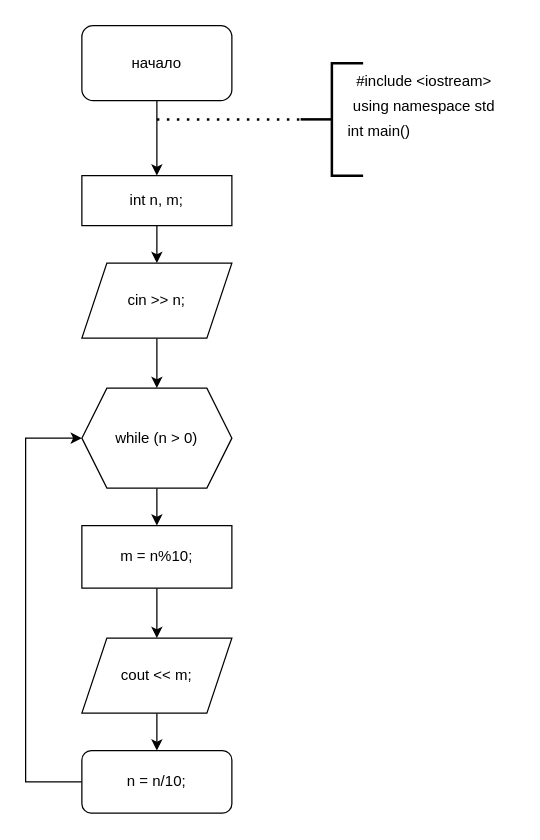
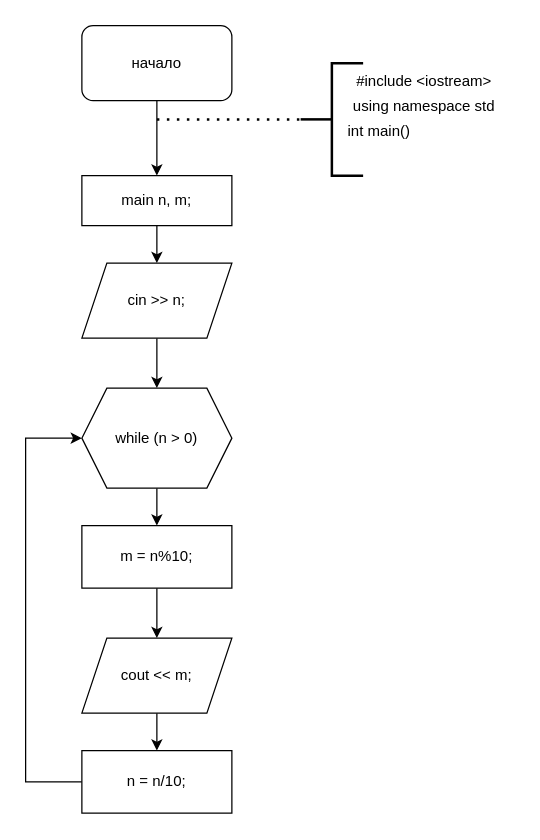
- <mxCell id="10" value="int n, m;" style="rounded=0;whiteSpace=wrap;html=1;" vertex="1" parent="1"><mxGeometry x="65" y="140" width="120" height="40" as="geometry" /></mxCell>
+ <mxCell id="10" value="main n, m;" style="rounded=0;whiteSpace=wrap;html=1;" vertex="1" parent="1"><mxGeometry x="65" y="140" width="120" height="40" as="geometry" /></mxCell>
- <mxCell id="20" value="n = n/10;" style="whiteSpace=wrap;html=1;rounded=1;" vertex="1" parent="1"><mxGeometry x="65" y="600" width="120" height="50" as="geometry" /></mxCell>
+ <mxCell id="20" value="n = n/10;" style="rounded=0;whiteSpace=wrap;html=1;" vertex="1" parent="1"><mxGeometry x="65" y="600" width="120" height="50" as="geometry" /></mxCell>
